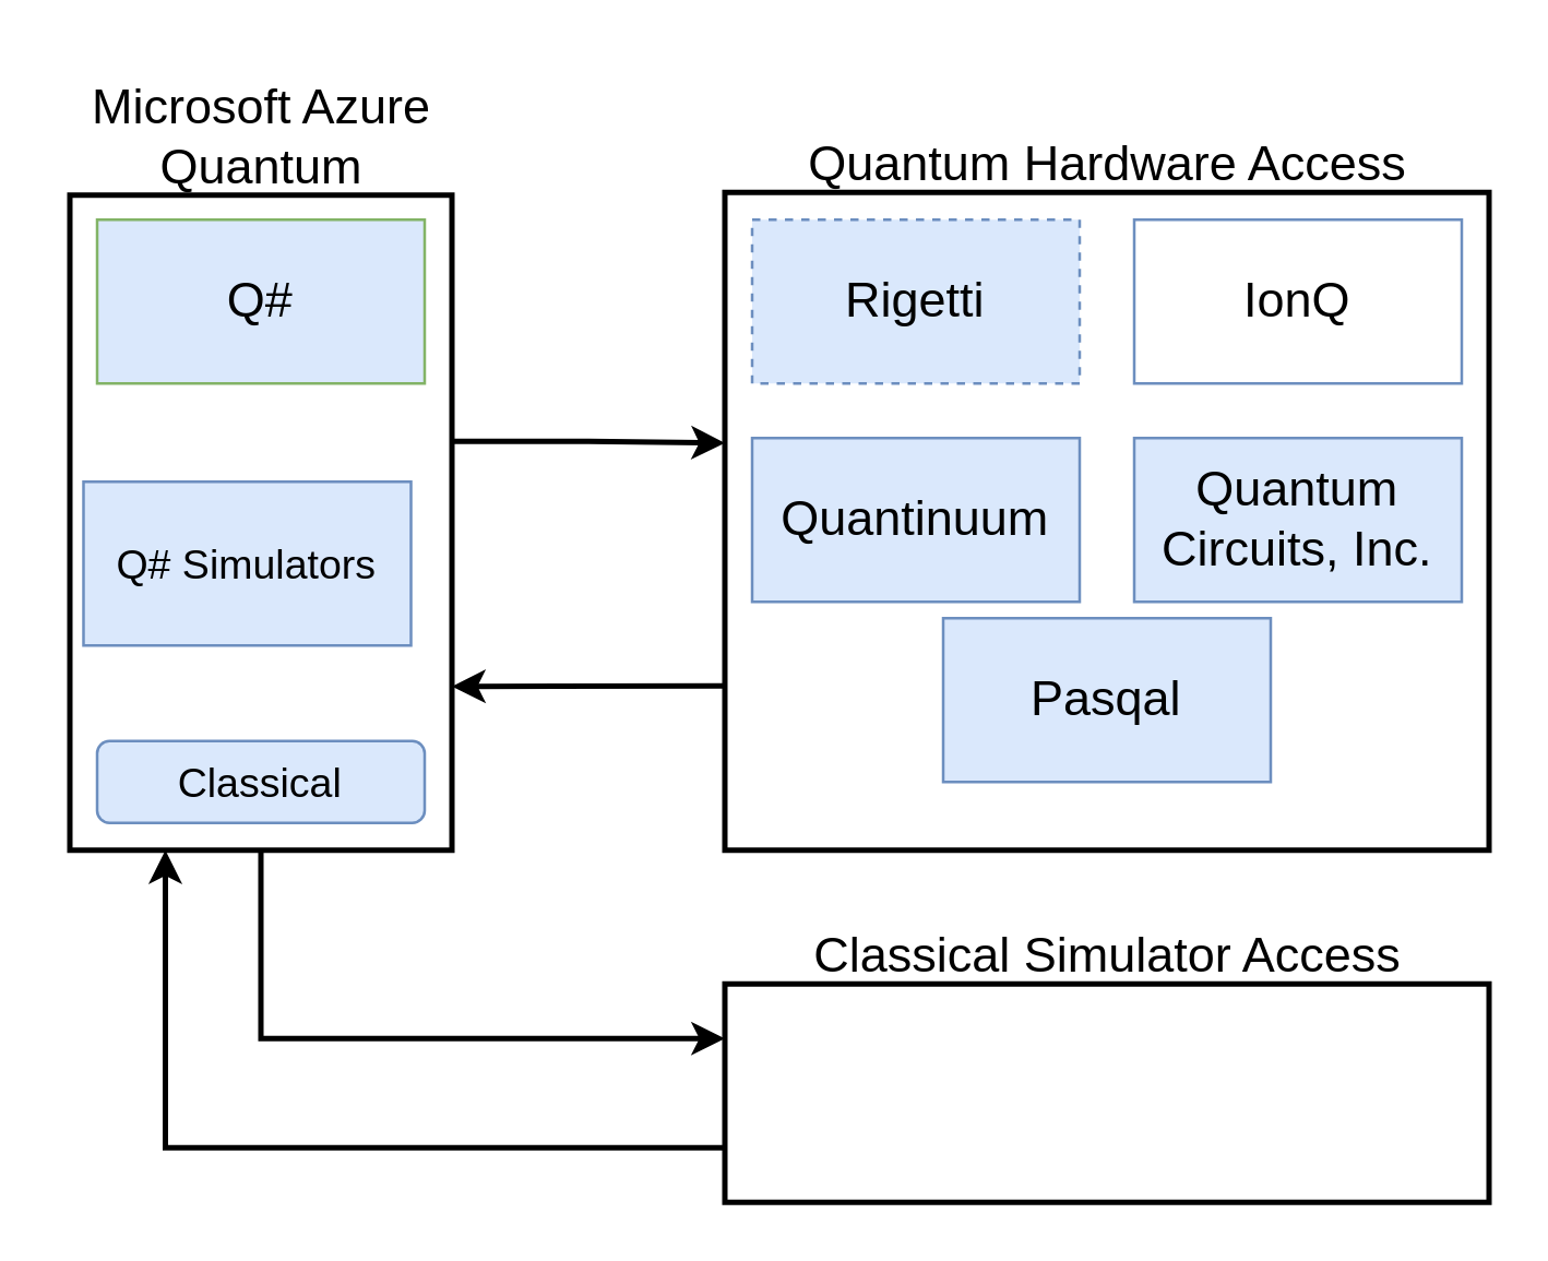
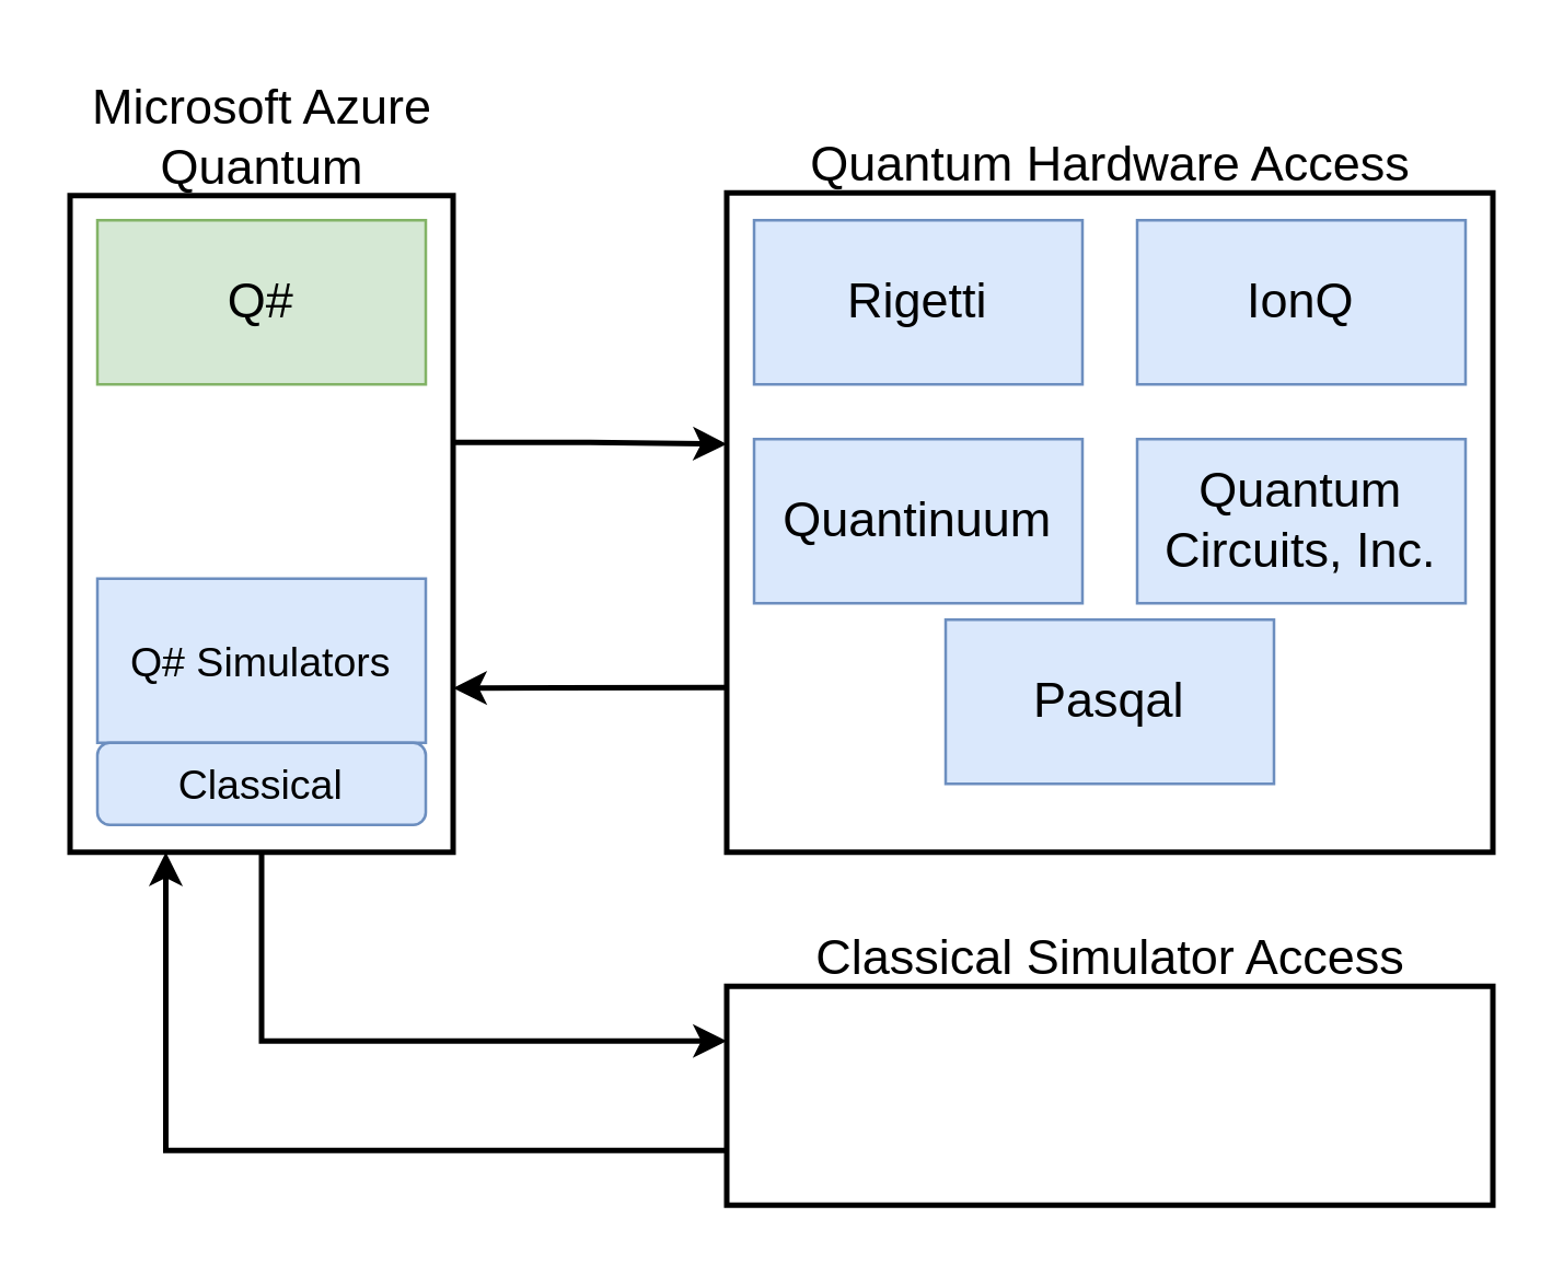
- <mxCell id="15" value="&lt;font style=&quot;font-size: 18px;&quot;&gt;Q#&lt;/font&gt;" style="rounded=0;whiteSpace=wrap;html=1;fillColor=#dae8fc;strokeColor=#82b366;container=0;" parent="1" vertex="1"><mxGeometry x="35" y="80" width="120" height="60" as="geometry" /></mxCell>
+ <mxCell id="15" value="&lt;font style=&quot;font-size: 18px;&quot;&gt;Q#&lt;/font&gt;" style="rounded=0;whiteSpace=wrap;html=1;fillColor=#d5e8d4;strokeColor=#82b366;container=0;" parent="1" vertex="1"><mxGeometry x="35" y="80" width="120" height="60" as="geometry" /></mxCell>
- <mxCell id="6" value="&lt;font style=&quot;font-size: 18px;&quot;&gt;Rigetti&lt;/font&gt;" style="rounded=0;whiteSpace=wrap;html=1;fillColor=#dae8fc;strokeColor=#6c8ebf;container=0;dashed=1;" parent="1" vertex="1"><mxGeometry x="275" y="80" width="120" height="60" as="geometry" /></mxCell>
+ <mxCell id="6" value="&lt;font style=&quot;font-size: 18px;&quot;&gt;Rigetti&lt;/font&gt;" style="rounded=0;whiteSpace=wrap;html=1;fillColor=#dae8fc;strokeColor=#6c8ebf;container=0;" parent="1" vertex="1"><mxGeometry x="275" y="80" width="120" height="60" as="geometry" /></mxCell>
- <mxCell id="5" value="&lt;font style=&quot;font-size: 18px;&quot;&gt;IonQ&lt;/font&gt;" style="rounded=0;whiteSpace=wrap;html=1;fillColor=#ffffff;strokeColor=#6c8ebf;container=0;" parent="1" vertex="1"><mxGeometry x="415" y="80" width="120" height="60" as="geometry" /></mxCell>
+ <mxCell id="5" value="&lt;font style=&quot;font-size: 18px;&quot;&gt;IonQ&lt;/font&gt;" style="rounded=0;whiteSpace=wrap;html=1;fillColor=#dae8fc;strokeColor=#6c8ebf;container=0;" parent="1" vertex="1"><mxGeometry x="415" y="80" width="120" height="60" as="geometry" /></mxCell>
- <mxCell id="16" value="&lt;font style=&quot;font-size: 15px;&quot;&gt;Q# Simulators&lt;/font&gt;" style="rounded=0;whiteSpace=wrap;html=1;fillColor=#dae8fc;strokeColor=#6c8ebf;container=0;" parent="1" vertex="1"><mxGeometry x="30" y="176" width="120" height="60" as="geometry" /></mxCell>
+ <mxCell id="16" value="&lt;font style=&quot;font-size: 15px;&quot;&gt;Q# Simulators&lt;/font&gt;" style="rounded=0;whiteSpace=wrap;html=1;fillColor=#dae8fc;strokeColor=#6c8ebf;container=0;" parent="1" vertex="1"><mxGeometry x="35" y="211" width="120" height="60" as="geometry" /></mxCell>
